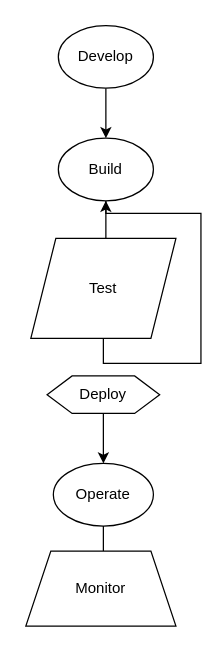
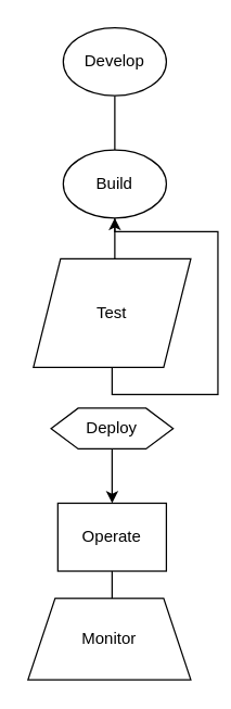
- <mxCell id="2" style="edgeStyle=orthogonalEdgeStyle;rounded=0;orthogonalLoop=1;jettySize=auto;html=1;entryX=0.5;entryY=0;entryDx=0;entryDy=0;" edge="1" parent="1" source="3" target="5"><mxGeometry relative="1" as="geometry" /></mxCell>
+ <mxCell id="2" style="edgeStyle=orthogonalEdgeStyle;rounded=0;orthogonalLoop=1;jettySize=auto;html=1;entryX=0.5;entryY=0;entryDx=0;entryDy=0;endArrow=none;" edge="1" parent="1" source="3" target="5"><mxGeometry relative="1" as="geometry" /></mxCell>
- <mxCell id="11" value="Operate" style="ellipse;whiteSpace=wrap;html=1;" vertex="1" parent="1"><mxGeometry x="42" y="370" width="80" height="50" as="geometry" /></mxCell>
+ <mxCell id="11" value="Operate" style="whiteSpace=wrap;html=1;rounded=0;" vertex="1" parent="1"><mxGeometry x="42" y="370" width="80" height="50" as="geometry" /></mxCell>
